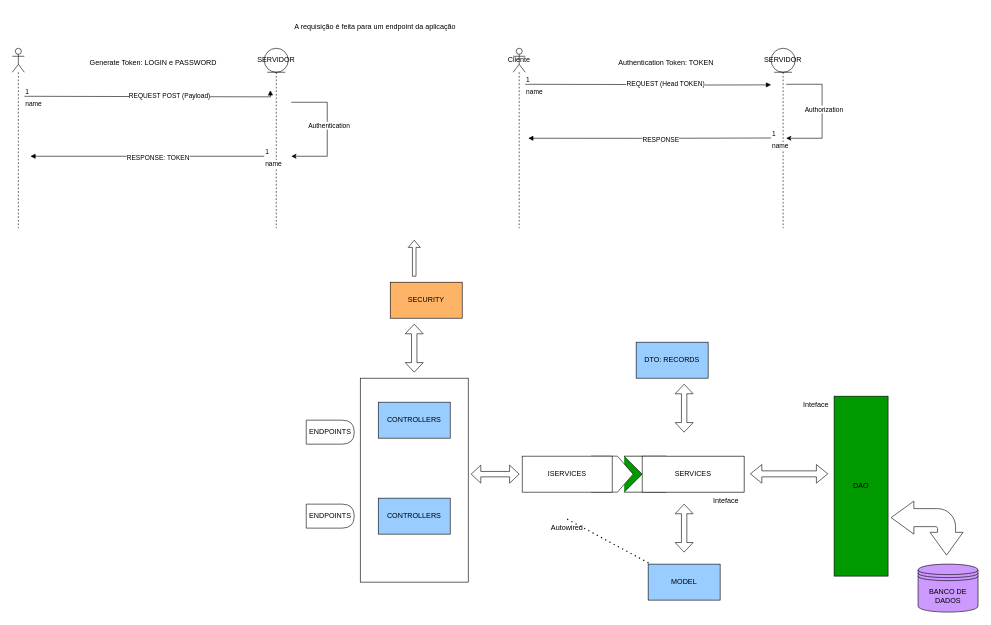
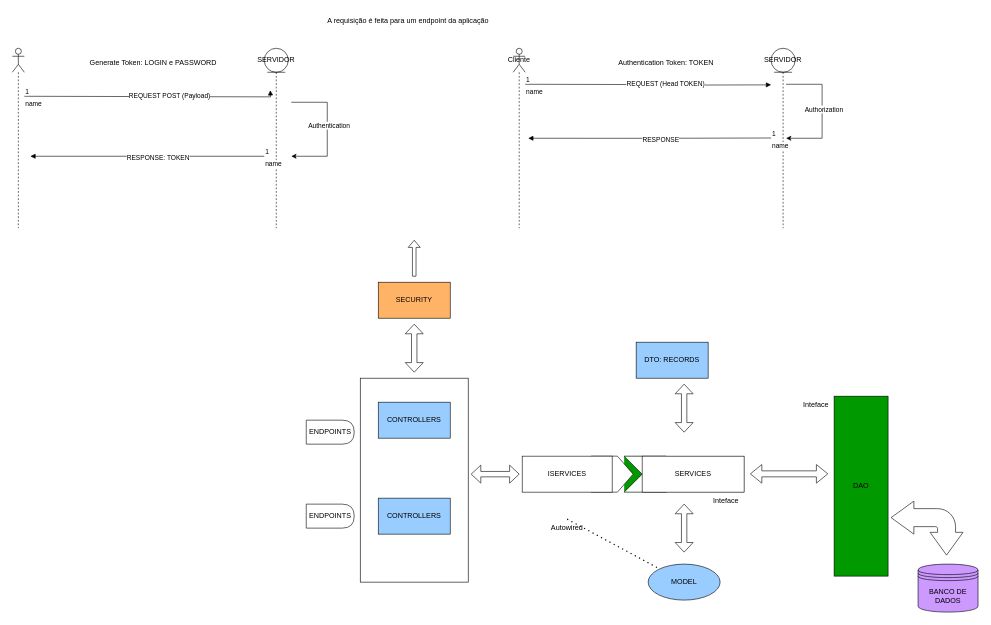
- <mxCell id="50" value="A requisição é feita para um endpoint da aplicação" style="text;html=1;align=center;verticalAlign=middle;whiteSpace=wrap;rounded=0;" vertex="1" parent="1"><mxGeometry x="485" y="30" width="280" height="30" as="geometry" /></mxCell>
+ <mxCell id="50" value="A requisição é feita para um endpoint da aplicação" style="text;html=1;align=center;verticalAlign=middle;whiteSpace=wrap;rounded=0;" vertex="1" parent="1"><mxGeometry x="540" y="20" width="280" height="30" as="geometry" /></mxCell>
- <mxCell id="21" value="SECURITY" style="rounded=0;whiteSpace=wrap;html=1;fillColor=#FFB366;" parent="1" vertex="1"><mxGeometry x="650" y="470" width="120" height="60" as="geometry" /></mxCell>
+ <mxCell id="21" value="SECURITY" style="rounded=0;whiteSpace=wrap;html=1;fillColor=#FFB366;" parent="1" vertex="1"><mxGeometry x="630" y="470" width="120" height="60" as="geometry" /></mxCell>
- <mxCell id="51" value="MODEL" style="rounded=0;whiteSpace=wrap;html=1;fillColor=#99CCFF;" vertex="1" parent="1"><mxGeometry x="1080" y="940" width="120" height="60" as="geometry" /></mxCell>
+ <mxCell id="51" value="MODEL" style="ellipse;whiteSpace=wrap;html=1;fillColor=#99CCFF;" vertex="1" parent="1"><mxGeometry x="1080" y="940" width="120" height="60" as="geometry" /></mxCell>
